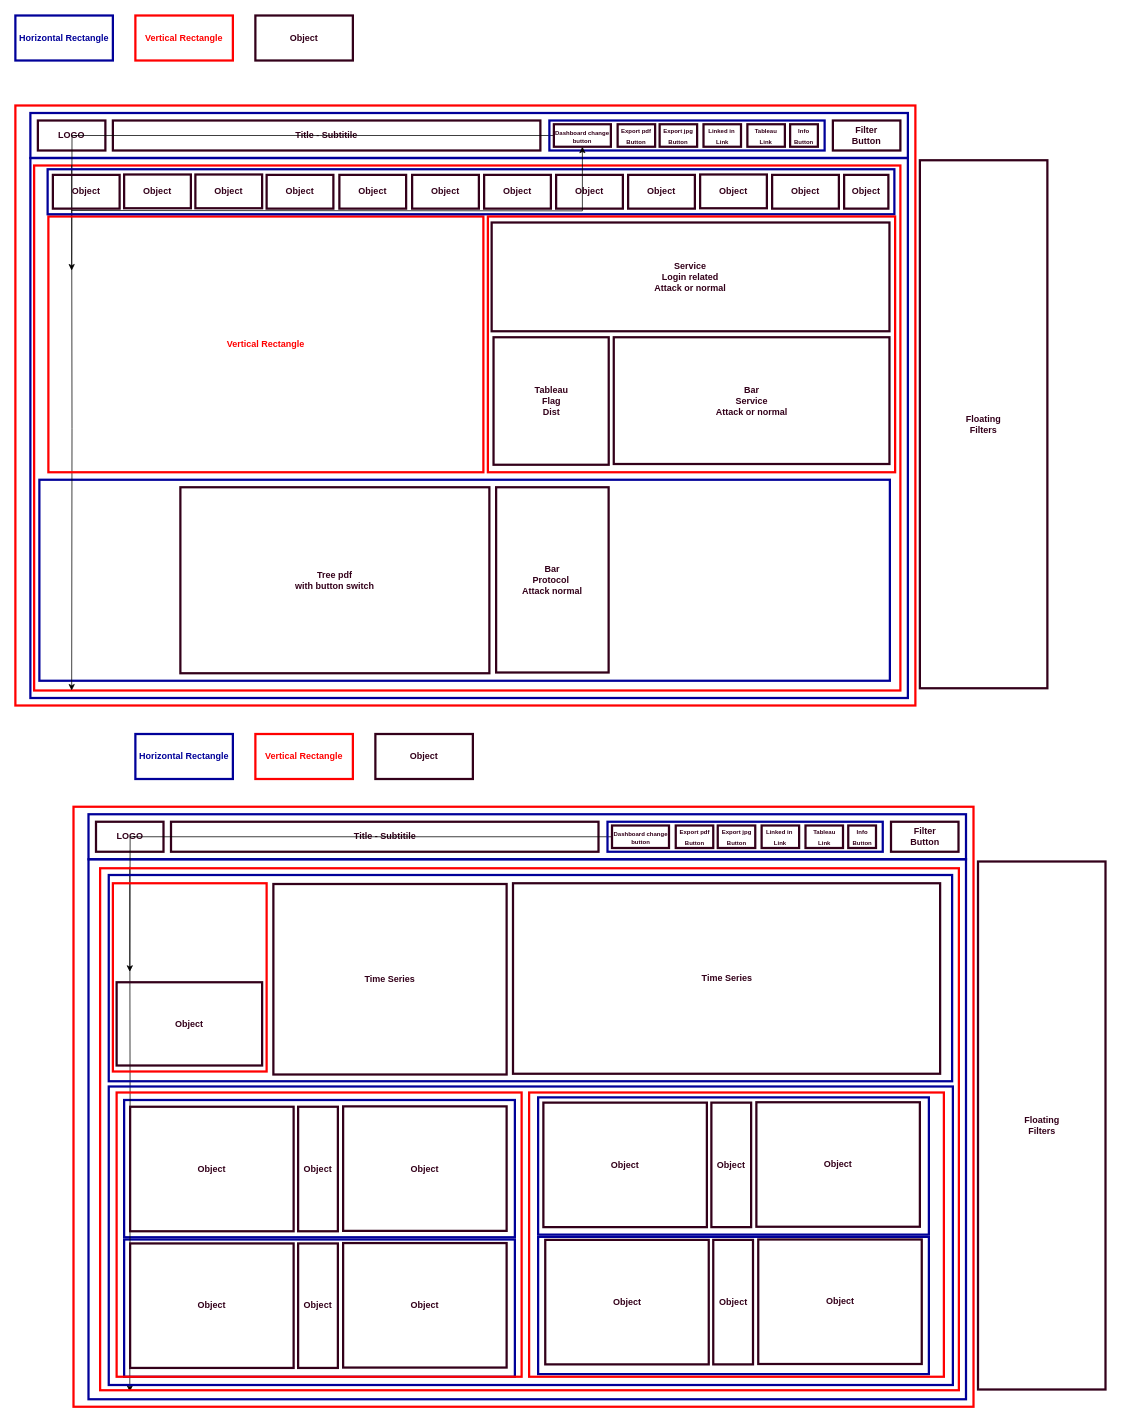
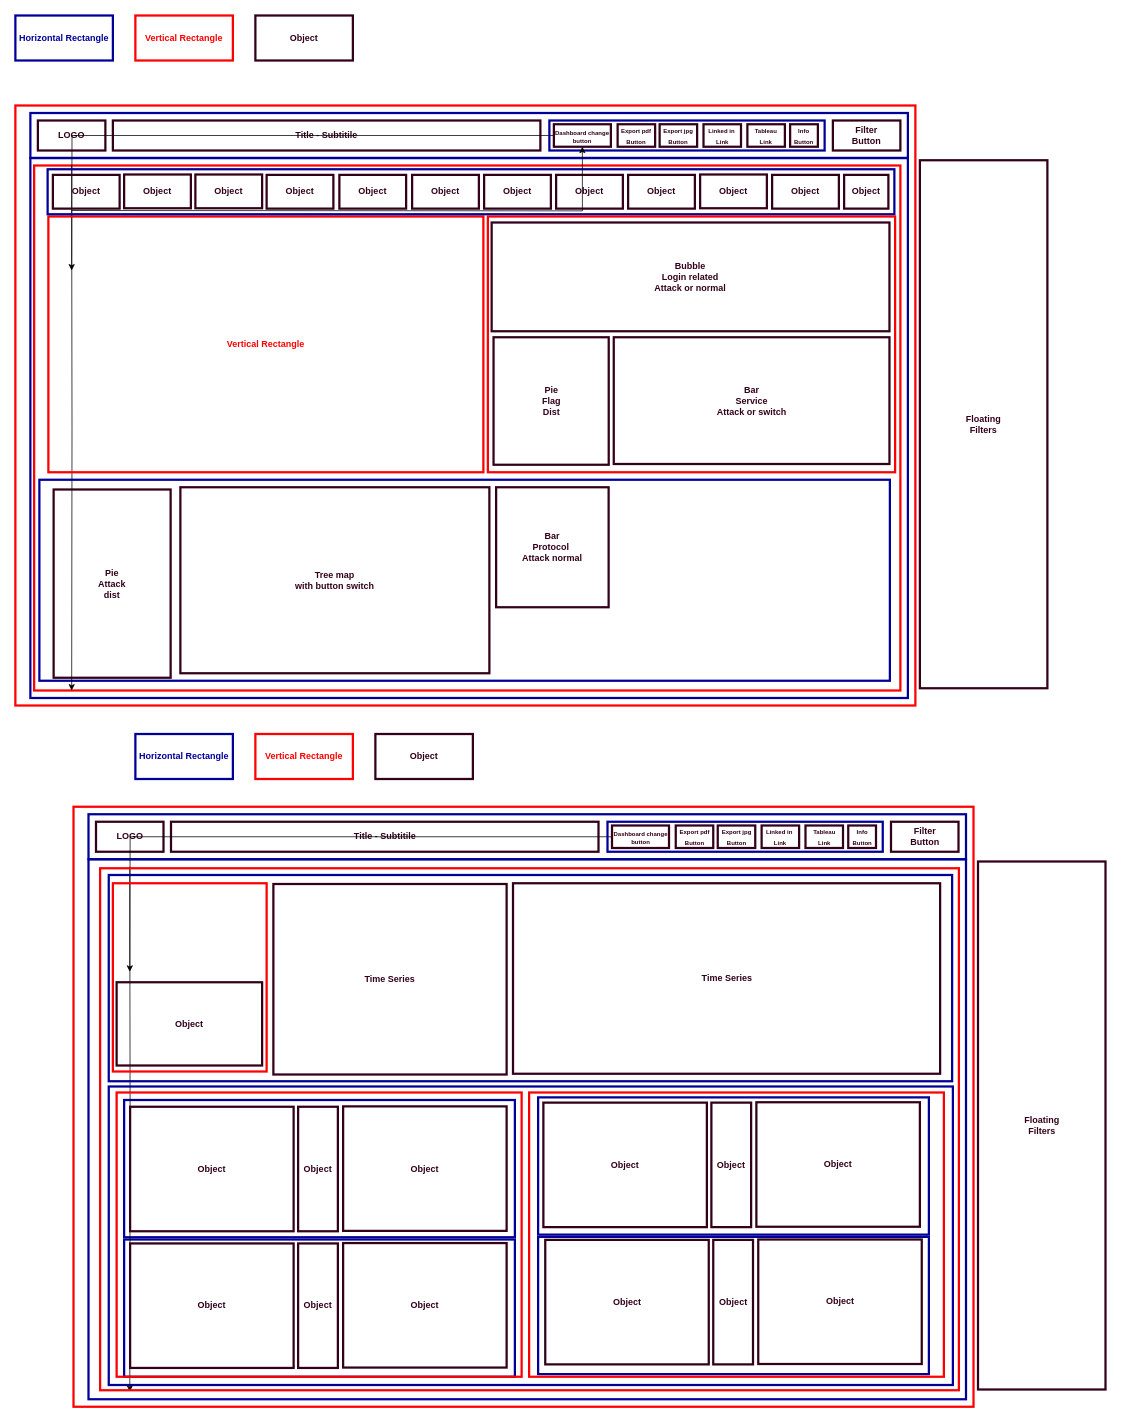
- <mxCell id="49" value="&lt;font color=&quot;#33001a&quot;&gt;&lt;b&gt;Service&lt;/b&gt;&lt;/font&gt;&lt;div&gt;&lt;font color=&quot;#33001a&quot;&gt;&lt;b&gt;Login related&lt;br&gt;&lt;/b&gt;&lt;/font&gt;&lt;div&gt;&lt;font color=&quot;#33001a&quot;&gt;&lt;b&gt;Attack or normal&lt;/b&gt;&lt;/font&gt;&lt;/div&gt;&lt;/div&gt;" style="rounded=0;whiteSpace=wrap;html=1;fillColor=none;strokeColor=#33001A;strokeWidth=3;movable=1;resizable=1;rotatable=1;deletable=1;editable=1;locked=0;connectable=1;" parent="46" vertex="1"><mxGeometry x="5.036" y="8" width="530.411" height="145" as="geometry" /></mxCell>
+ <mxCell id="49" value="&lt;font color=&quot;#33001a&quot;&gt;&lt;b&gt;Bubble&lt;/b&gt;&lt;/font&gt;&lt;div&gt;&lt;font color=&quot;#33001a&quot;&gt;&lt;b&gt;Login related&lt;br&gt;&lt;/b&gt;&lt;/font&gt;&lt;div&gt;&lt;font color=&quot;#33001a&quot;&gt;&lt;b&gt;Attack or normal&lt;/b&gt;&lt;/font&gt;&lt;/div&gt;&lt;/div&gt;" style="rounded=0;whiteSpace=wrap;html=1;fillColor=none;strokeColor=#33001A;strokeWidth=3;movable=1;resizable=1;rotatable=1;deletable=1;editable=1;locked=0;connectable=1;" parent="46" vertex="1"><mxGeometry x="5.036" y="8" width="530.411" height="145" as="geometry" /></mxCell>
- <mxCell id="50" value="&lt;b style=&quot;&quot;&gt;&lt;font color=&quot;#33001a&quot;&gt;Tableau&lt;/font&gt;&lt;/b&gt;&lt;div&gt;&lt;b style=&quot;&quot;&gt;&lt;font color=&quot;#33001a&quot;&gt;Flag&lt;/font&gt;&lt;/b&gt;&lt;/div&gt;&lt;div&gt;&lt;b style=&quot;&quot;&gt;&lt;font color=&quot;#33001a&quot;&gt;Dist&lt;/font&gt;&lt;/b&gt;&lt;/div&gt;" style="rounded=0;whiteSpace=wrap;html=1;fillColor=none;strokeColor=#33001A;strokeWidth=3;movable=1;resizable=1;rotatable=1;deletable=1;editable=1;locked=0;connectable=1;" parent="46" vertex="1"><mxGeometry x="7.553" y="161" width="153.584" height="170" as="geometry" /></mxCell>
+ <mxCell id="50" value="&lt;b style=&quot;&quot;&gt;&lt;font color=&quot;#33001a&quot;&gt;Pie&lt;/font&gt;&lt;/b&gt;&lt;div&gt;&lt;b style=&quot;&quot;&gt;&lt;font color=&quot;#33001a&quot;&gt;Flag&lt;/font&gt;&lt;/b&gt;&lt;/div&gt;&lt;div&gt;&lt;b style=&quot;&quot;&gt;&lt;font color=&quot;#33001a&quot;&gt;Dist&lt;/font&gt;&lt;/b&gt;&lt;/div&gt;" style="rounded=0;whiteSpace=wrap;html=1;fillColor=none;strokeColor=#33001A;strokeWidth=3;movable=1;resizable=1;rotatable=1;deletable=1;editable=1;locked=0;connectable=1;" parent="46" vertex="1"><mxGeometry x="7.553" y="161" width="153.584" height="170" as="geometry" /></mxCell>
- <mxCell id="48" value="&lt;font color=&quot;#33001a&quot;&gt;&lt;b&gt;Bar&lt;/b&gt;&lt;/font&gt;&lt;br&gt;&lt;div&gt;&lt;font color=&quot;#33001a&quot;&gt;&lt;b&gt;Service&lt;/b&gt;&lt;/font&gt;&lt;/div&gt;&lt;div&gt;&lt;font color=&quot;#33001a&quot;&gt;&lt;b&gt;Attack or normal&lt;/b&gt;&lt;/font&gt;&lt;/div&gt;" style="rounded=0;whiteSpace=wrap;html=1;fillColor=none;strokeColor=#33001A;strokeWidth=3;movable=1;resizable=1;rotatable=1;deletable=1;editable=1;locked=0;connectable=1;" parent="46" vertex="1"><mxGeometry x="167.852" y="161" width="367.595" height="169" as="geometry" /></mxCell>
+ <mxCell id="48" value="&lt;font color=&quot;#33001a&quot;&gt;&lt;b&gt;Bar&lt;/b&gt;&lt;/font&gt;&lt;br&gt;&lt;div&gt;&lt;font color=&quot;#33001a&quot;&gt;&lt;b&gt;Service&lt;/b&gt;&lt;/font&gt;&lt;/div&gt;&lt;div&gt;&lt;font color=&quot;#33001a&quot;&gt;&lt;b&gt;Attack or switch&lt;/b&gt;&lt;/font&gt;&lt;/div&gt;" style="rounded=0;whiteSpace=wrap;html=1;fillColor=none;strokeColor=#33001A;strokeWidth=3;movable=1;resizable=1;rotatable=1;deletable=1;editable=1;locked=0;connectable=1;" parent="46" vertex="1"><mxGeometry x="167.852" y="161" width="367.595" height="169" as="geometry" /></mxCell>
- <mxCell id="23" value="&lt;b style=&quot;&quot;&gt;&lt;font color=&quot;#33001a&quot;&gt;Tree pdf&lt;/font&gt;&lt;/b&gt;&lt;div&gt;&lt;b style=&quot;&quot;&gt;&lt;font color=&quot;#33001a&quot;&gt;with button switch&lt;/font&gt;&lt;/b&gt;&lt;/div&gt;" style="rounded=0;whiteSpace=wrap;html=1;fillColor=none;strokeColor=#33001A;strokeWidth=3;movable=1;resizable=1;rotatable=1;deletable=1;editable=1;locked=0;connectable=1;container=0;" parent="1" vertex="1"><mxGeometry x="240" y="649" width="412" height="248" as="geometry" /></mxCell>
+ <mxCell id="23" value="&lt;b style=&quot;&quot;&gt;&lt;font color=&quot;#33001a&quot;&gt;Tree map&lt;/font&gt;&lt;/b&gt;&lt;div&gt;&lt;b style=&quot;&quot;&gt;&lt;font color=&quot;#33001a&quot;&gt;with button switch&lt;/font&gt;&lt;/b&gt;&lt;/div&gt;" style="rounded=0;whiteSpace=wrap;html=1;fillColor=none;strokeColor=#33001A;strokeWidth=3;movable=1;resizable=1;rotatable=1;deletable=1;editable=1;locked=0;connectable=1;container=0;" parent="1" vertex="1"><mxGeometry x="240" y="649" width="412" height="248" as="geometry" /></mxCell>
- <mxCell id="24" value="&lt;div&gt;&lt;b style=&quot;&quot;&gt;&lt;font color=&quot;#33001a&quot;&gt;Bar&lt;/font&gt;&lt;/b&gt;&lt;/div&gt;&lt;b style=&quot;&quot;&gt;&lt;font color=&quot;#33001a&quot;&gt;Protocol&amp;nbsp;&lt;/font&gt;&lt;/b&gt;&lt;div&gt;&lt;b style=&quot;&quot;&gt;&lt;font color=&quot;#33001a&quot;&gt;Attack normal&lt;/font&gt;&lt;/b&gt;&lt;/div&gt;" style="rounded=0;whiteSpace=wrap;html=1;fillColor=none;strokeColor=#33001A;strokeWidth=3;movable=1;resizable=1;rotatable=1;deletable=1;editable=1;locked=0;connectable=1;" parent="1" vertex="1"><mxGeometry x="661" y="649" width="150" height="247" as="geometry" /></mxCell>
+ <mxCell id="24" value="&lt;div&gt;&lt;b style=&quot;&quot;&gt;&lt;font color=&quot;#33001a&quot;&gt;Bar&lt;/font&gt;&lt;/b&gt;&lt;/div&gt;&lt;b style=&quot;&quot;&gt;&lt;font color=&quot;#33001a&quot;&gt;Protocol&amp;nbsp;&lt;/font&gt;&lt;/b&gt;&lt;div&gt;&lt;b style=&quot;&quot;&gt;&lt;font color=&quot;#33001a&quot;&gt;Attack normal&lt;/font&gt;&lt;/b&gt;&lt;/div&gt;" style="rounded=0;whiteSpace=wrap;html=1;fillColor=none;strokeColor=#33001A;strokeWidth=3;movable=1;resizable=1;rotatable=1;deletable=1;editable=1;locked=0;connectable=1;" parent="1" vertex="1"><mxGeometry x="661" y="649" width="150" height="160" as="geometry" /></mxCell>
+ <mxCell id="11" value="&lt;div&gt;&lt;b style=&quot;&quot;&gt;&lt;font color=&quot;#33001a&quot;&gt;Pie&lt;/font&gt;&lt;/b&gt;&lt;/div&gt;&lt;b style=&quot;&quot;&gt;&lt;font color=&quot;#33001a&quot;&gt;Attack&lt;/font&gt;&lt;/b&gt;&lt;div&gt;&lt;b style=&quot;&quot;&gt;&lt;font color=&quot;#33001a&quot;&gt;dist&lt;/font&gt;&lt;/b&gt;&lt;/div&gt;" style="rounded=0;whiteSpace=wrap;html=1;fillColor=none;strokeColor=#33001A;strokeWidth=3;movable=1;resizable=1;rotatable=1;deletable=1;editable=1;locked=0;connectable=1;" parent="1" vertex="1"><mxGeometry x="71" y="652" width="156" height="251" as="geometry" /></mxCell>
